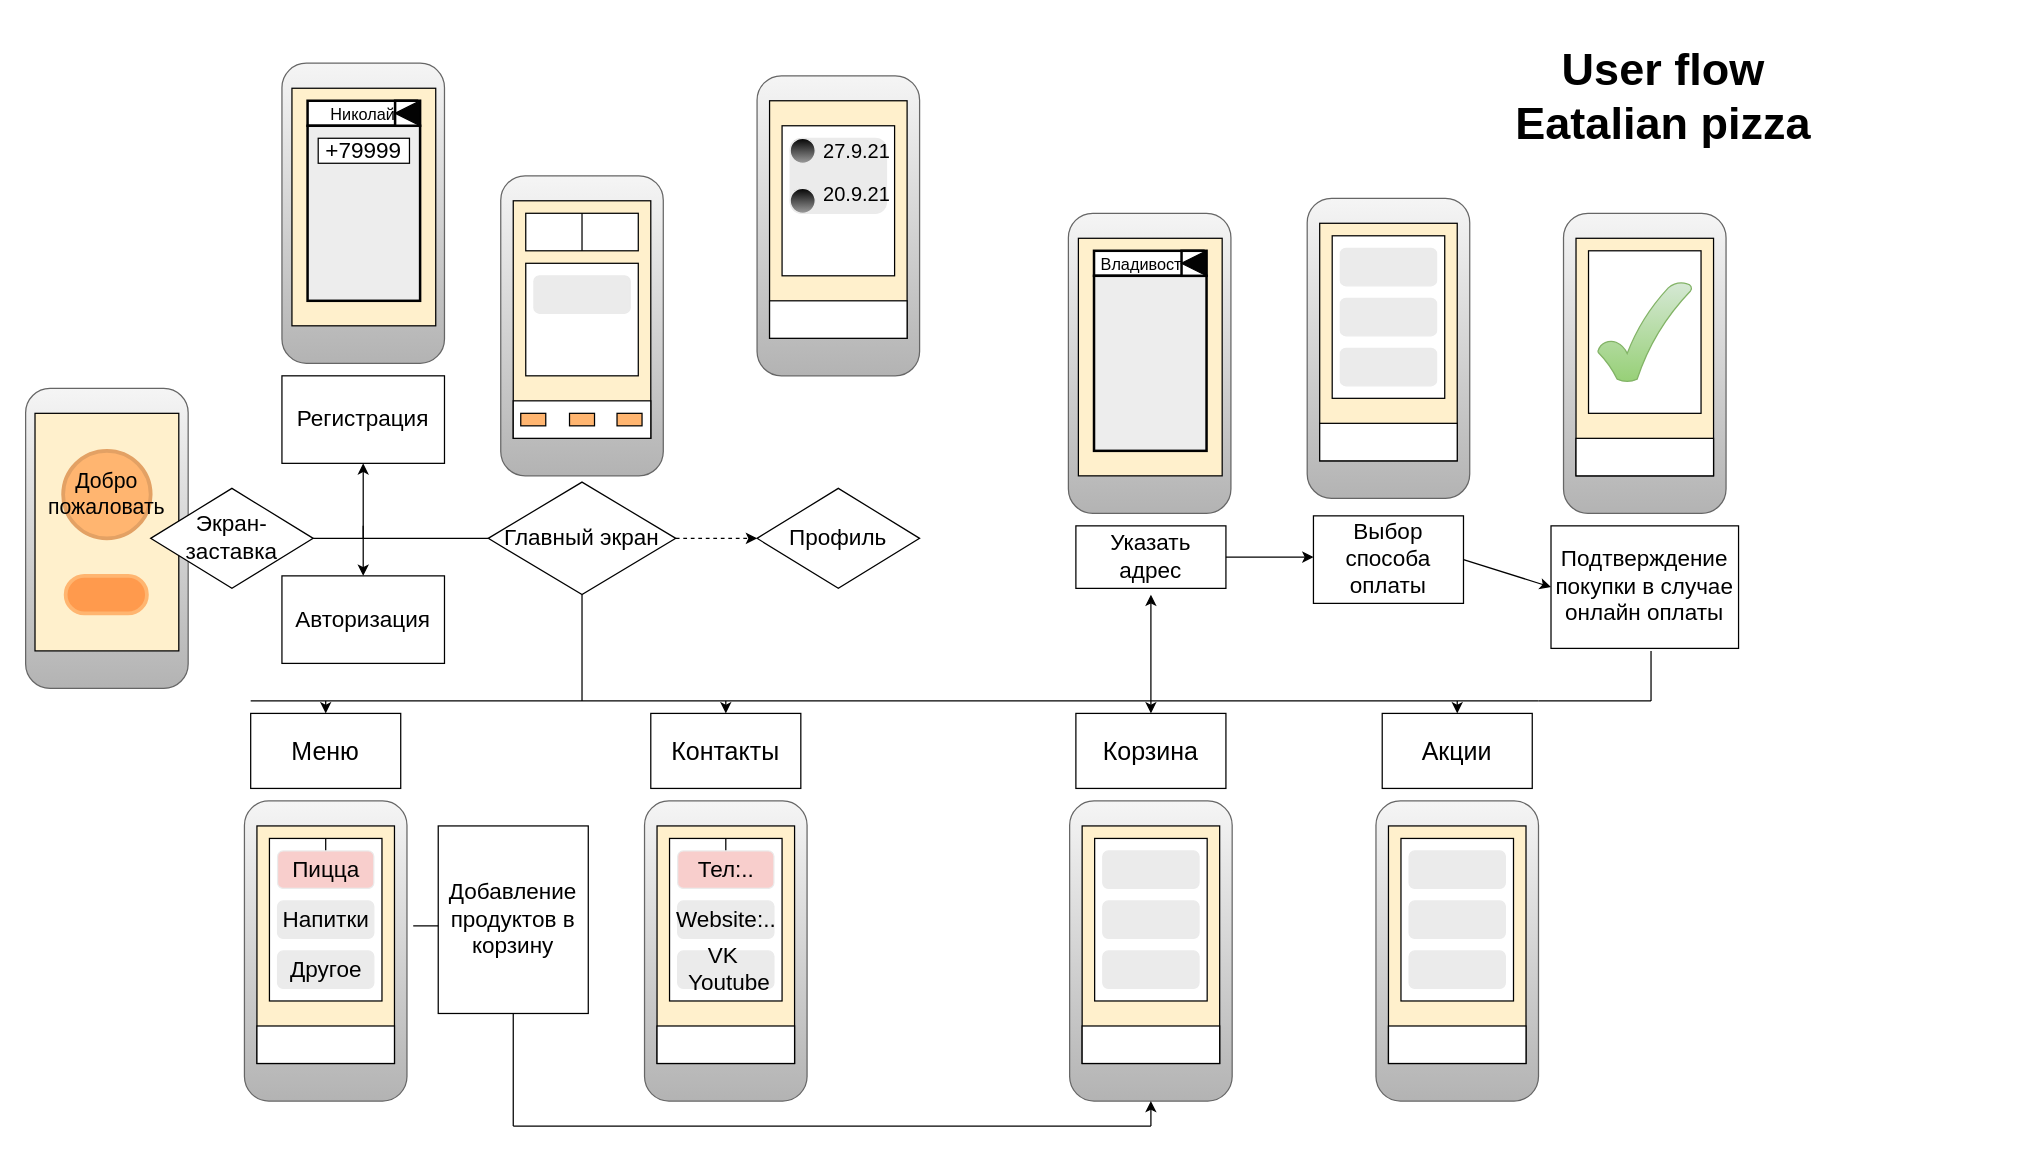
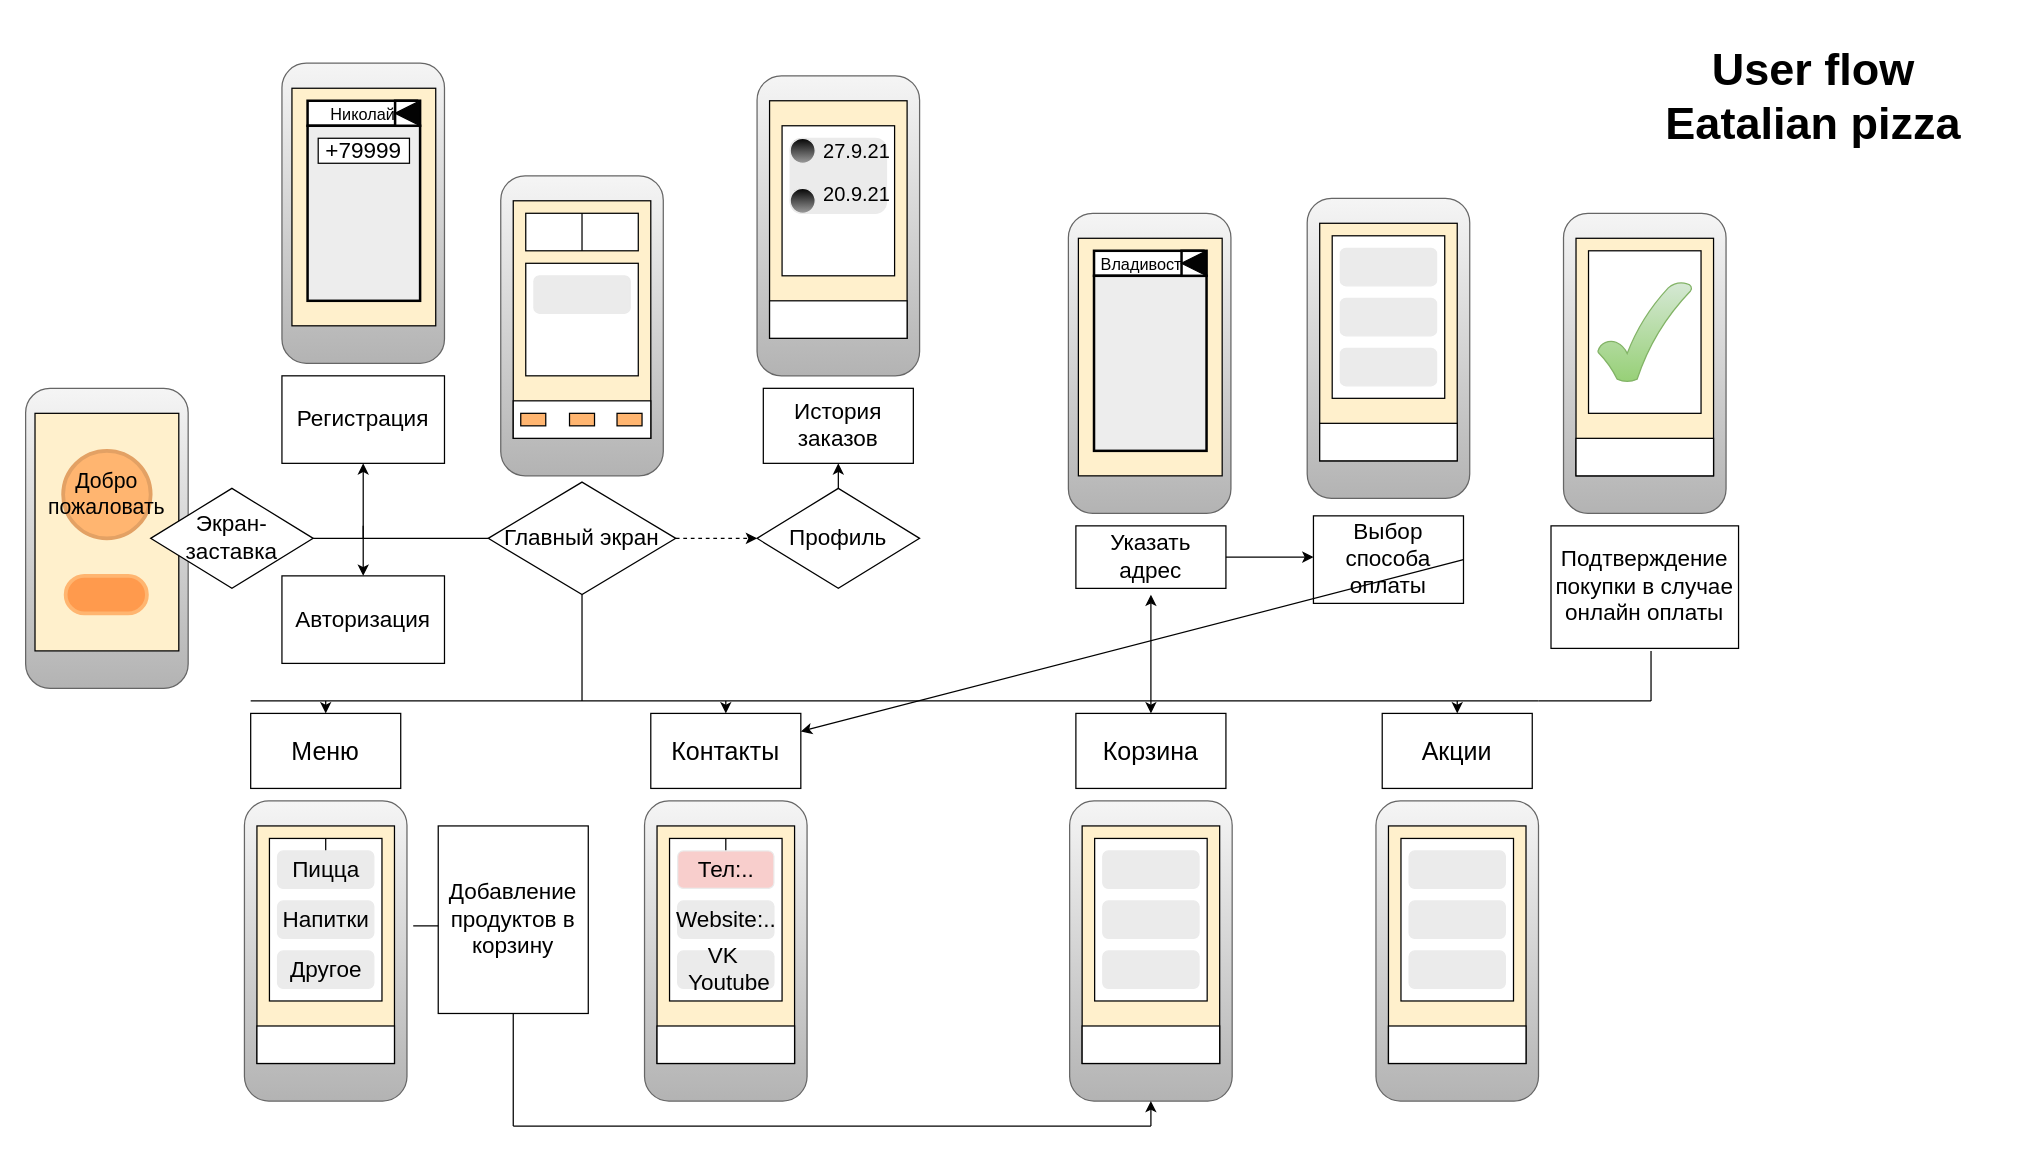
- <mxCell id="14" value="&lt;h1&gt;User flow Eatalian pizza&lt;/h1&gt;" style="text;html=1;strokeColor=none;fillColor=none;spacing=5;spacingTop=-20;whiteSpace=wrap;overflow=hidden;rounded=0;fontSize=18;align=center;" vertex="1" parent="1"><mxGeometry x="1180" y="20" width="300" height="120" as="geometry" /></mxCell>
+ <mxCell id="14" value="&lt;h1&gt;User flow Eatalian pizza&lt;/h1&gt;" style="text;html=1;strokeColor=none;fillColor=none;spacing=5;spacingTop=-20;whiteSpace=wrap;overflow=hidden;rounded=0;fontSize=18;align=center;" vertex="1" parent="1"><mxGeometry x="1300" width="300" height="120" as="geometry" y="20" /></mxCell>
+ <mxCell id="32" value="История заказов" style="rounded=0;whiteSpace=wrap;html=1;fontSize=18;strokeWidth=1;align=center;" vertex="1" parent="1"><mxGeometry x="610" y="310" width="120" height="60" as="geometry" /></mxCell>
+ <mxCell id="45" value="" style="endArrow=classic;html=1;rounded=0;fontSize=18;entryX=0.5;entryY=1;entryDx=0;entryDy=0;exitX=0.5;exitY=0;exitDx=0;exitDy=0;" edge="1" parent="1" source="31" target="32"><mxGeometry width="50" height="50" relative="1" as="geometry"><mxPoint x="790" y="580" as="sourcePoint" /><mxPoint x="840" y="530" as="targetPoint" /></mxGeometry></mxCell>
- <mxCell id="116" value="" style="endArrow=classic;html=1;rounded=0;fontSize=18;exitX=1;exitY=0.5;exitDx=0;exitDy=0;entryX=0;entryY=0.5;entryDx=0;entryDy=0;" edge="1" parent="1" source="115" target="117"><mxGeometry width="50" height="50" relative="1" as="geometry"><mxPoint x="790" y="520" as="sourcePoint" /><mxPoint x="1220" y="450" as="targetPoint" /></mxGeometry></mxCell>
+ <mxCell id="116" value="" style="endArrow=classic;html=1;rounded=0;fontSize=18;exitX=1;exitY=0.5;exitDx=0;exitDy=0;" edge="1" parent="1" source="115" target="33"><mxGeometry width="50" height="50" relative="1" as="geometry"><mxPoint x="790" y="520" as="sourcePoint" /><mxPoint x="1220" y="450" as="targetPoint" /></mxGeometry></mxCell>
- <mxCell id="57" value="Пицца" style="rounded=1;whiteSpace=wrap;html=1;fontSize=18;strokeWidth=1;align=center;fillColor=#f8cecc;strokeColor=#EBEBEB;" vertex="1" parent="51"><mxGeometry x="26.5" y="40" width="77" height="30" as="geometry" /></mxCell>
+ <mxCell id="57" value="Пицца" style="rounded=1;whiteSpace=wrap;html=1;fontSize=18;strokeWidth=1;align=center;fillColor=#EBEBEB;strokeColor=#EBEBEB;" vertex="1" parent="51"><mxGeometry x="26.5" y="40" width="77" height="30" as="geometry" /></mxCell>
